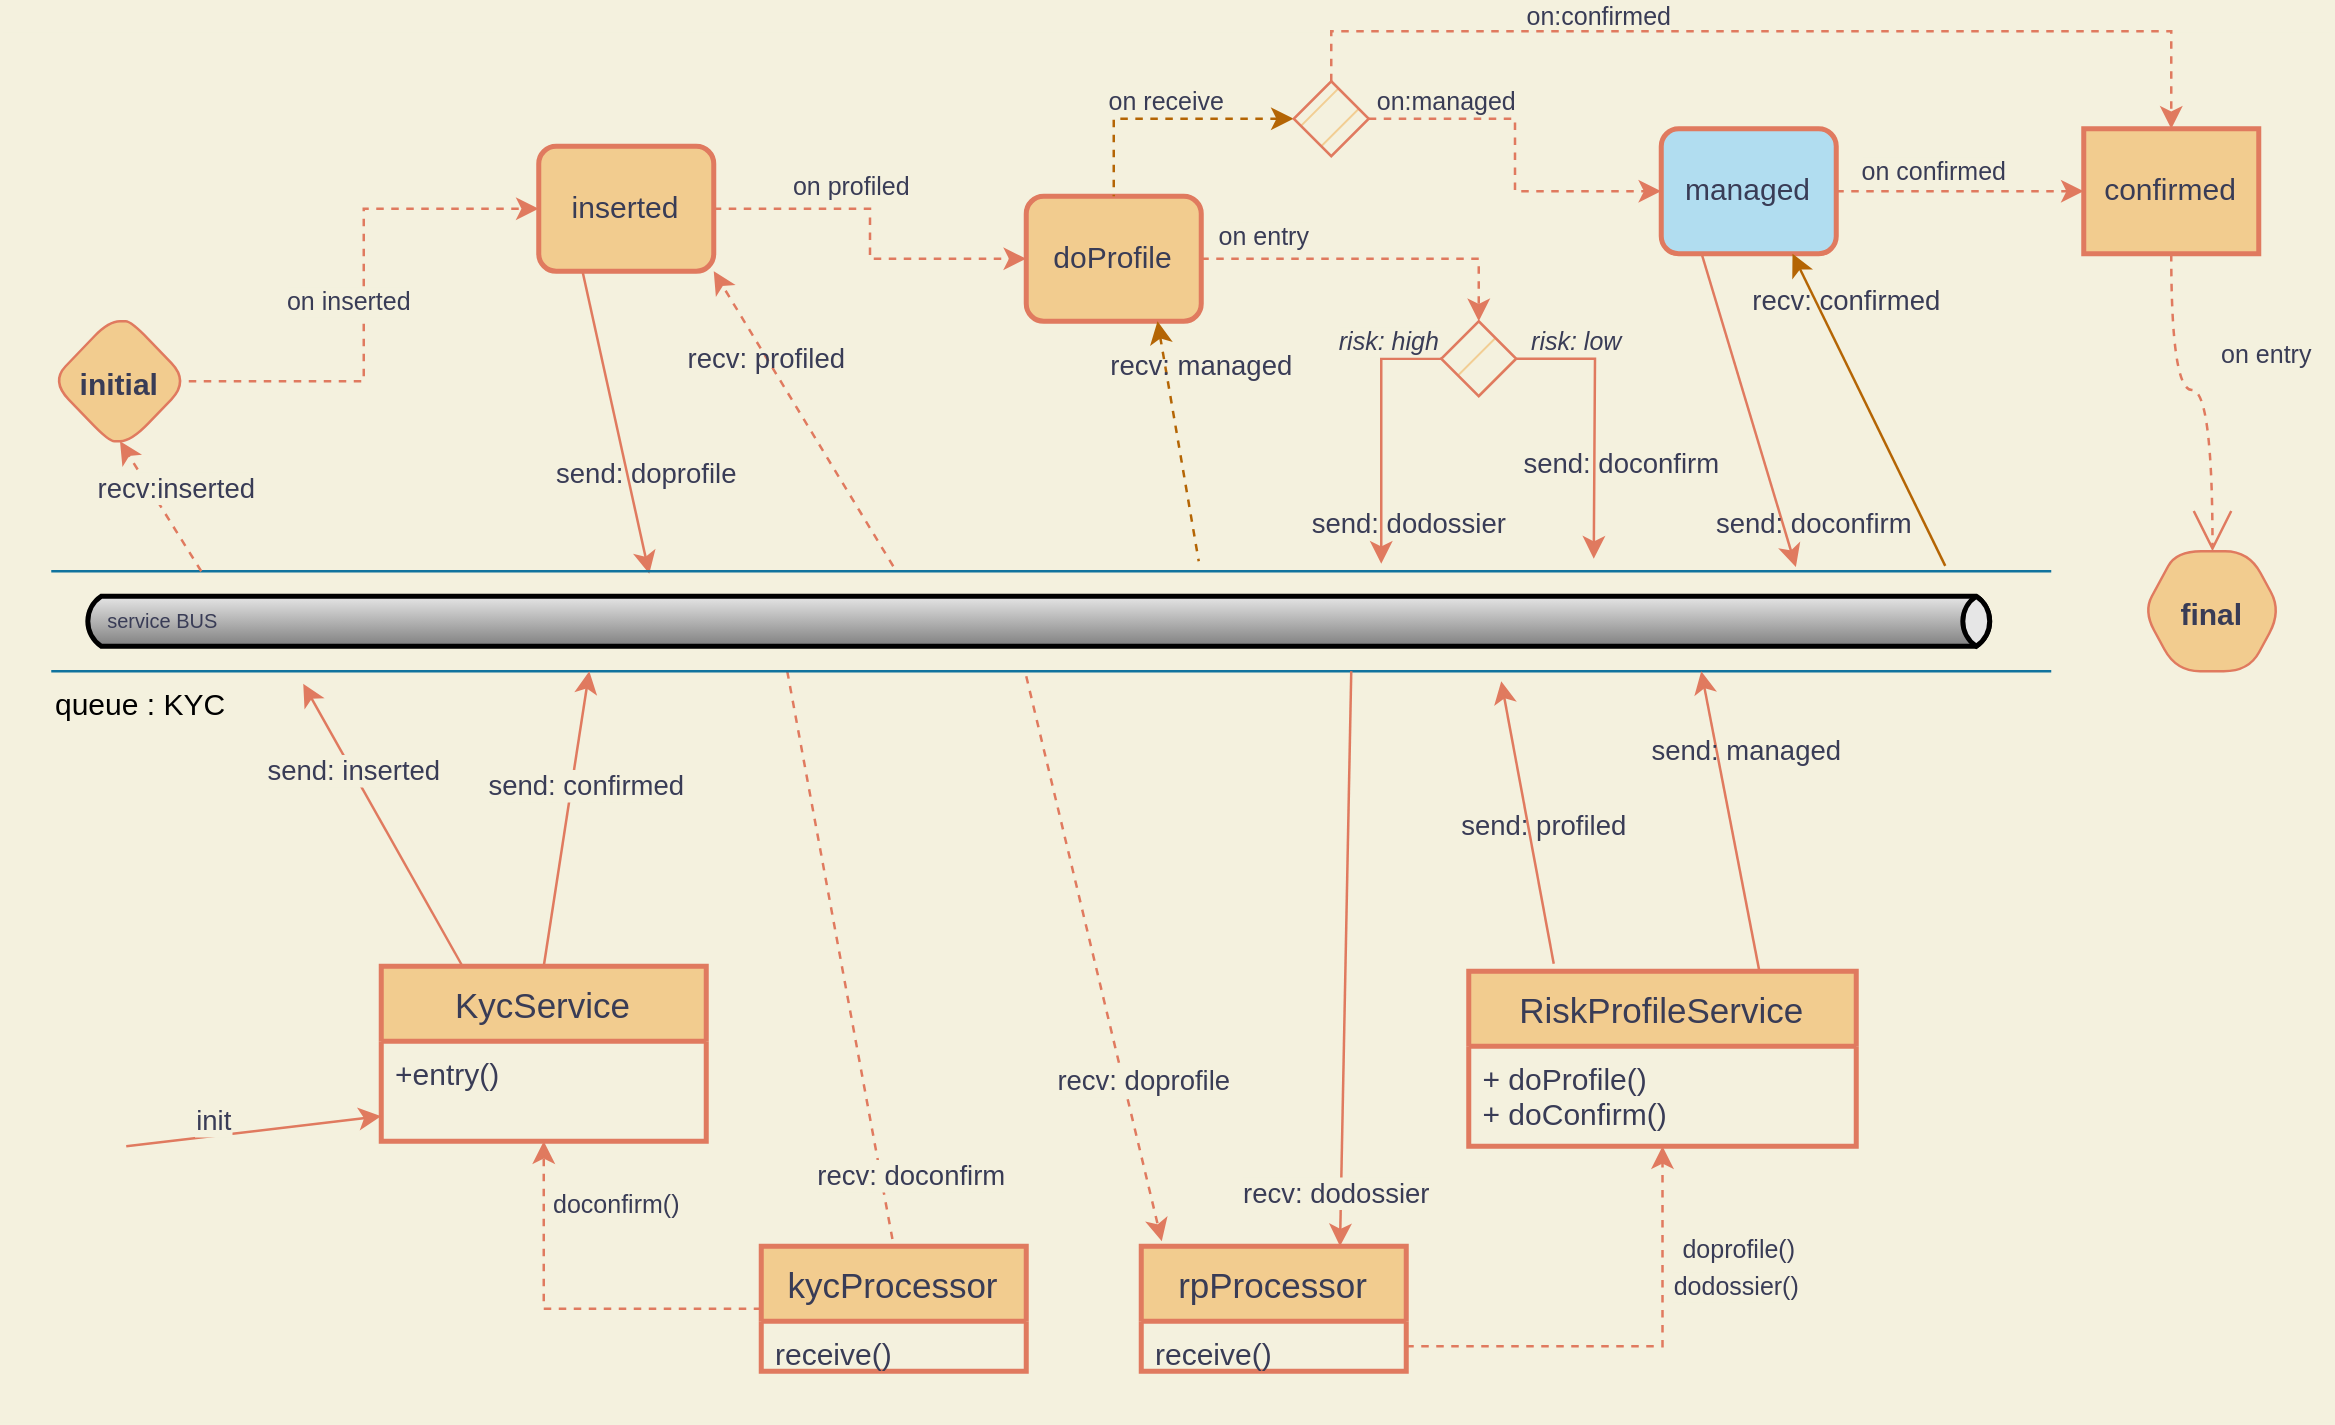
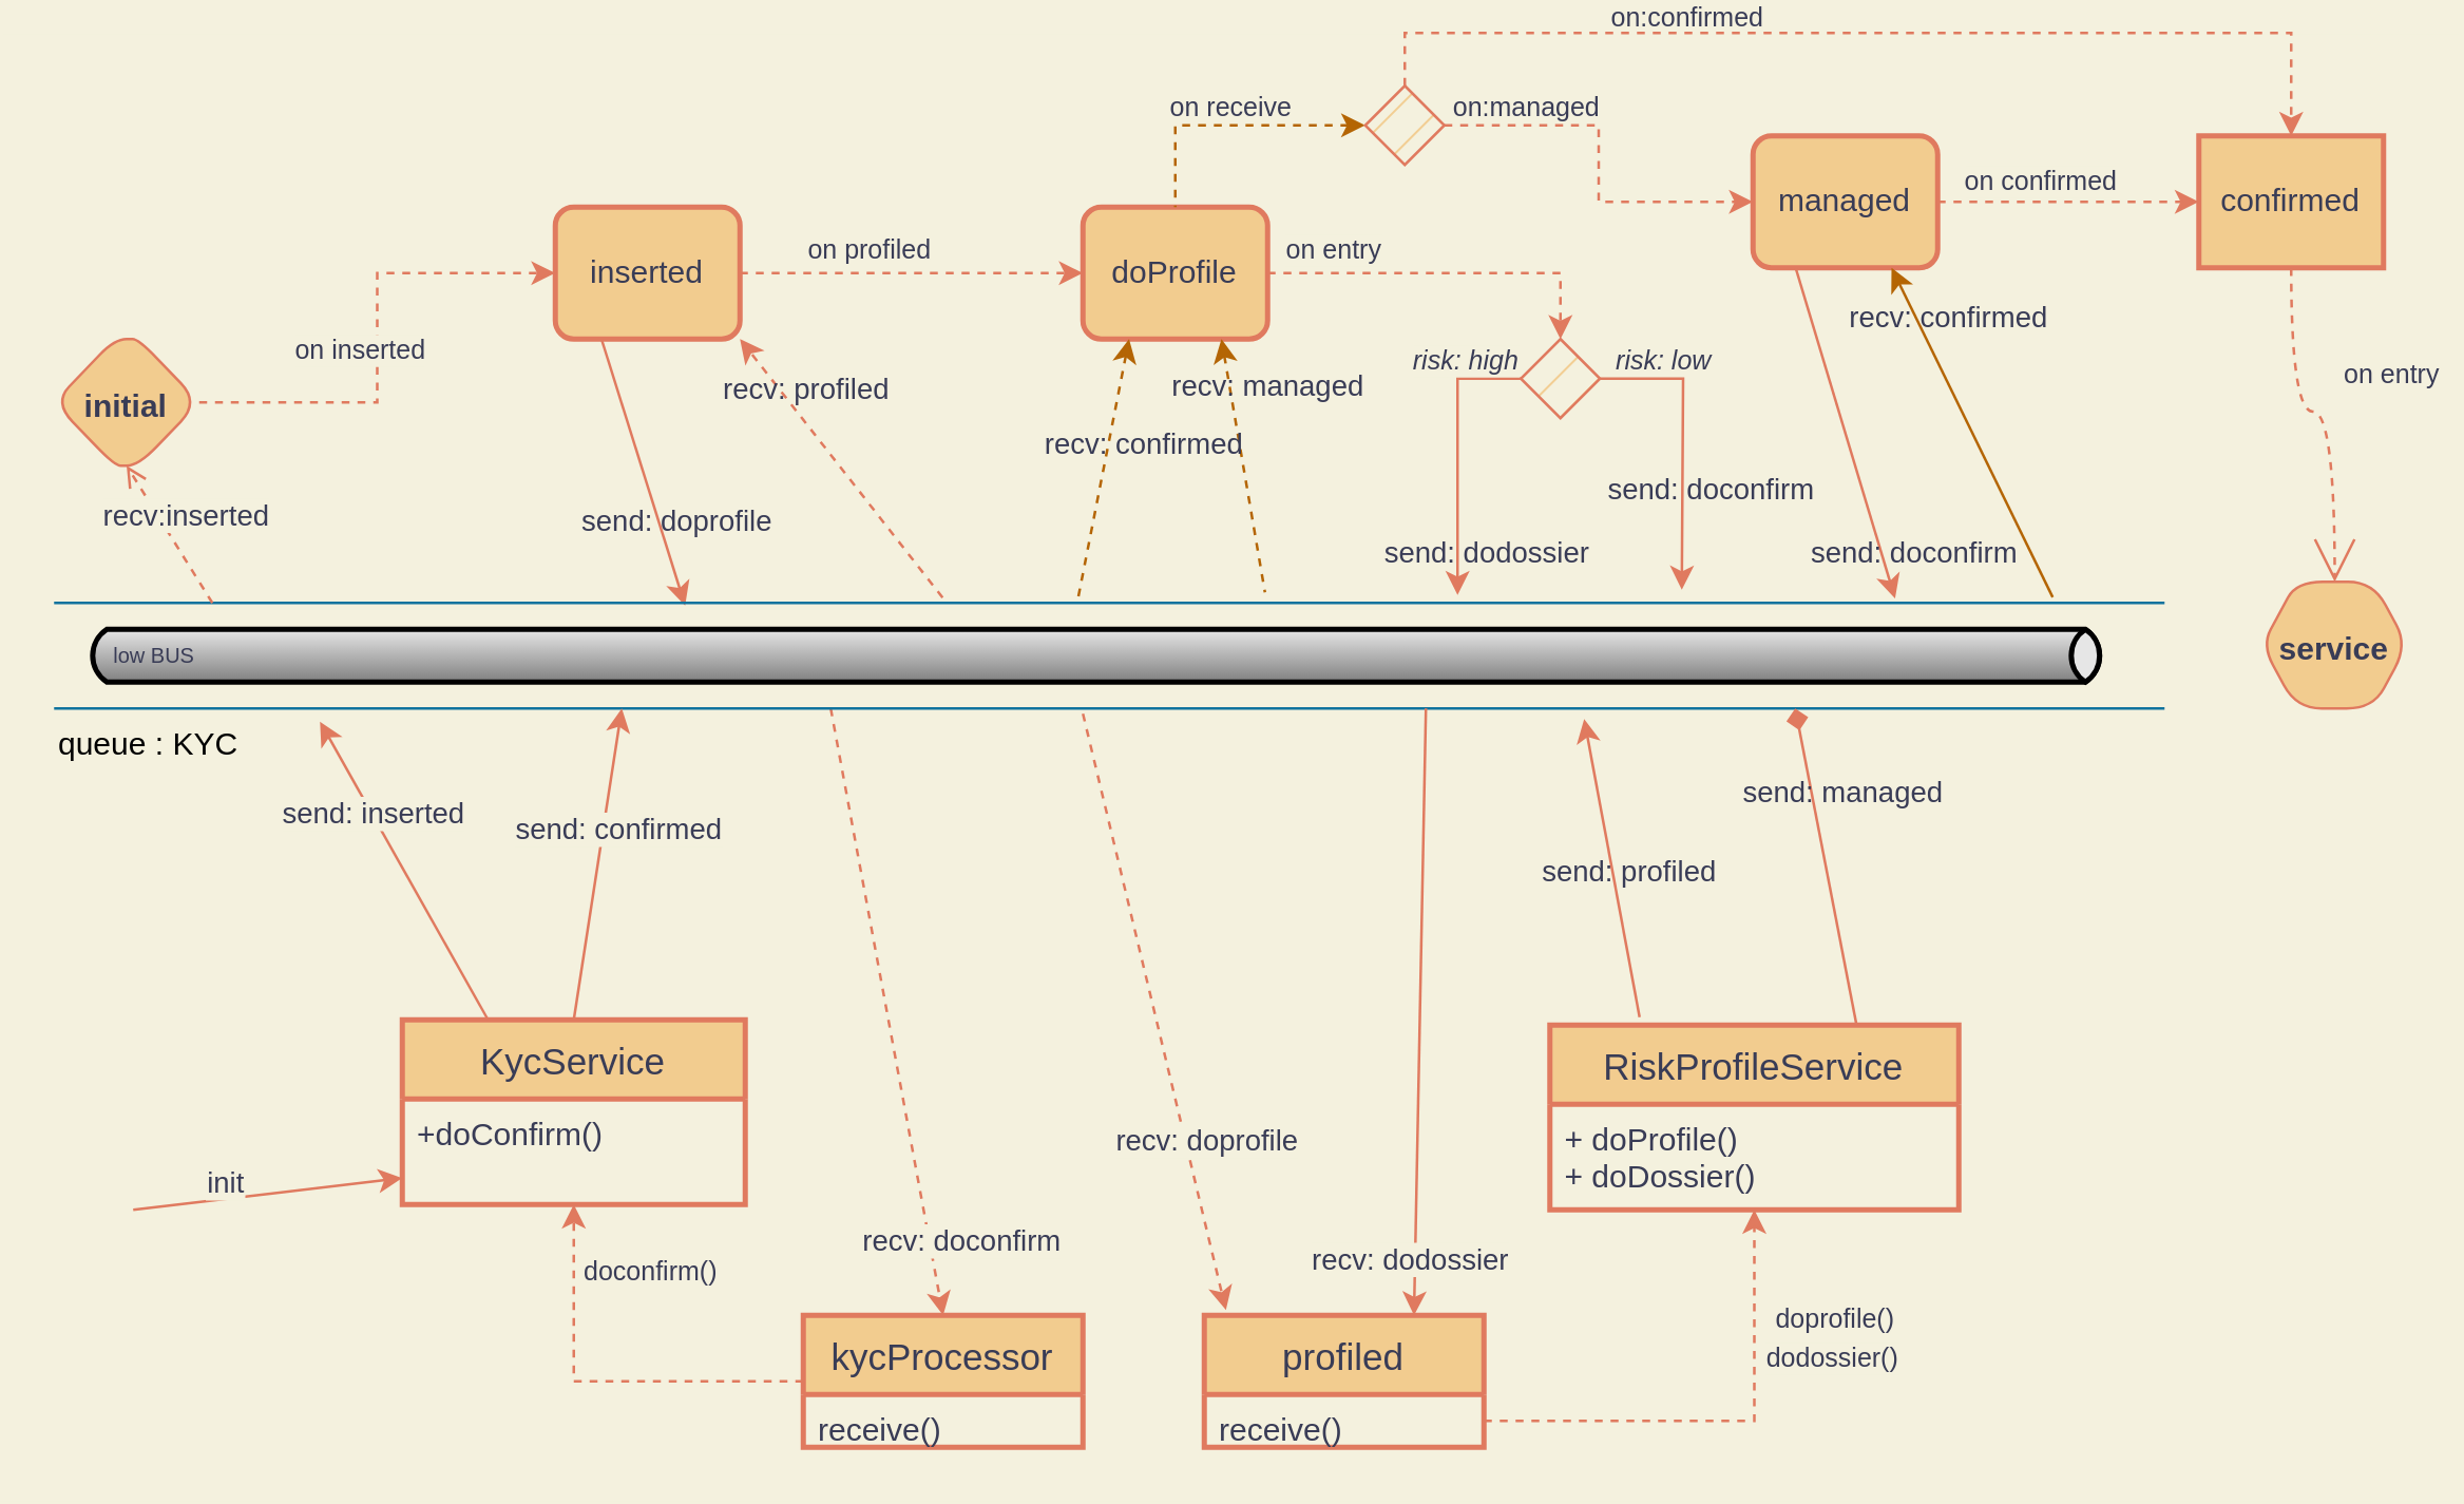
- <mxCell id="16" value="managed" style="rounded=1;whiteSpace=wrap;html=1;absoluteArcSize=1;arcSize=14;strokeWidth=2;fillColor=#b1ddf0;strokeColor=#E07A5F;fontColor=#393C56;" vertex="1" parent="1"><mxGeometry x="664" y="39" width="70" height="50" as="geometry" /></mxCell>
+ <mxCell id="16" value="managed" style="rounded=1;whiteSpace=wrap;html=1;absoluteArcSize=1;arcSize=14;strokeWidth=2;fillColor=#F2CC8F;strokeColor=#E07A5F;fontColor=#393C56;" vertex="1" parent="1"><mxGeometry x="664" y="39" width="70" height="50" as="geometry" /></mxCell>
- <mxCell id="8" value="inserted" style="rounded=1;whiteSpace=wrap;html=1;absoluteArcSize=1;arcSize=14;strokeWidth=2;fillColor=#F2CC8F;strokeColor=#E07A5F;fontColor=#393C56;" vertex="1" parent="1"><mxGeometry x="215" y="46" width="70" height="50" as="geometry" /></mxCell>
+ <mxCell id="8" value="inserted" style="rounded=1;whiteSpace=wrap;html=1;absoluteArcSize=1;arcSize=14;strokeWidth=2;fillColor=#F2CC8F;strokeColor=#E07A5F;fontColor=#393C56;" vertex="1" parent="1"><mxGeometry x="210" y="66" width="70" height="50" as="geometry" /></mxCell>
+ <mxCell id="66" style="rounded=0;orthogonalLoop=1;jettySize=auto;html=1;dashed=1;strokeColor=#b46504;fontSize=10;fontColor=#393C56;endArrow=none;fillColor=#fad7ac;endFill=0;entryX=0.485;entryY=-0.025;entryDx=0;entryDy=0;entryPerimeter=0;startArrow=classic;startFill=1;exitX=0.25;exitY=1;exitDx=0;exitDy=0;" edge="1" parent="1" source="11" target="29"><mxGeometry relative="1" as="geometry"><mxPoint x="504.4" y="223" as="targetPoint" /><mxPoint x="369" y="135" as="sourcePoint" /></mxGeometry></mxCell>
+ <mxCell id="67" value="recv: confirmed" style="edgeLabel;html=1;align=center;verticalAlign=middle;resizable=0;points=[];fontSize=11;fontColor=#393C56;labelBackgroundColor=none;" vertex="1" connectable="0" parent="66"><mxGeometry x="0.382" y="-10" relative="1" as="geometry"><mxPoint x="28" y="-27" as="offset" /></mxGeometry></mxCell>
- <mxCell id="42" value="" style="endArrow=classic;html=1;rounded=0;exitX=0.075;exitY=0;exitDx=0;exitDy=0;exitPerimeter=0;entryX=0.5;entryY=1;entryDx=0;entryDy=0;dashed=1;strokeColor=#E07A5F;labelBackgroundColor=#F4F1DE;fontColor=#393C56;" edge="1" parent="1" source="29" target="62"><mxGeometry width="50" height="50" relative="1" as="geometry"><mxPoint x="480" y="406" as="sourcePoint" /><mxPoint x="71.5" y="116" as="targetPoint" /></mxGeometry></mxCell>
+ <mxCell id="42" value="" style="endArrow=open;html=1;rounded=0;exitX=0.075;exitY=0;exitDx=0;exitDy=0;exitPerimeter=0;entryX=0.5;entryY=1;entryDx=0;entryDy=0;dashed=1;strokeColor=#E07A5F;labelBackgroundColor=#F4F1DE;fontColor=#393C56;" edge="1" parent="1" source="29" target="62"><mxGeometry width="50" height="50" relative="1" as="geometry"><mxPoint x="480" y="406" as="sourcePoint" /><mxPoint x="71.5" y="116" as="targetPoint" /></mxGeometry></mxCell>
- <mxCell id="63" value="&lt;font size=&quot;1&quot; style=&quot;&quot;&gt;&lt;b style=&quot;font-size: 12px;&quot;&gt;final&lt;/b&gt;&lt;/font&gt;" style="shape=hexagon;perimeter=hexagonPerimeter2;whiteSpace=wrap;html=1;fixedSize=1;rounded=1;shadow=0;glass=0;sketch=0;strokeColor=#E07A5F;fontSize=16;fontColor=#393C56;fillColor=#F2CC8F;gradientColor=none;size=13;" vertex="1" parent="1"><mxGeometry x="857" y="208" width="55" height="48" as="geometry" /></mxCell>
+ <mxCell id="63" value="&lt;font size=&quot;1&quot; style=&quot;&quot;&gt;&lt;b style=&quot;font-size: 12px;&quot;&gt;service&lt;/b&gt;&lt;/font&gt;" style="shape=hexagon;perimeter=hexagonPerimeter2;whiteSpace=wrap;html=1;fixedSize=1;rounded=1;shadow=0;glass=0;sketch=0;strokeColor=#E07A5F;fontSize=16;fontColor=#393C56;fillColor=#F2CC8F;gradientColor=none;size=13;" vertex="1" parent="1"><mxGeometry x="857" y="208" width="55" height="48" as="geometry" /></mxCell>
- <mxCell id="61" value="&amp;nbsp; &amp;nbsp; service BUS" style="strokeWidth=2;strokeColor=#000000;dashed=0;align=left;html=1;fontSize=8;shape=mxgraph.eip.messageChannel;rounded=1;shadow=0;glass=0;sketch=0;fontColor=#393C56;fillColor=#F2CC8F;gradientColor=none;" vertex="1" parent="1"><mxGeometry x="32" y="226" width="766" height="20" as="geometry" /></mxCell>
+ <mxCell id="61" value="&amp;nbsp; &amp;nbsp; low BUS" style="strokeWidth=2;strokeColor=#000000;dashed=0;align=left;html=1;fontSize=8;shape=mxgraph.eip.messageChannel;rounded=1;shadow=0;glass=0;sketch=0;fontColor=#393C56;fillColor=#F2CC8F;gradientColor=none;" vertex="1" parent="1"><mxGeometry x="32" y="226" width="766" height="20" as="geometry" /></mxCell>
- <mxCell id="59" style="rounded=0;orthogonalLoop=1;jettySize=auto;html=1;entryX=0.825;entryY=1;entryDx=0;entryDy=0;entryPerimeter=0;strokeColor=#E07A5F;labelBackgroundColor=#F4F1DE;fontColor=#393C56;exitX=0.75;exitY=0;exitDx=0;exitDy=0;" edge="1" parent="1" source="36" target="29"><mxGeometry relative="1" as="geometry"><mxPoint x="670" y="376" as="sourcePoint" /><mxPoint x="610" y="270" as="targetPoint" /></mxGeometry></mxCell>
+ <mxCell id="59" style="rounded=0;orthogonalLoop=1;jettySize=auto;html=1;entryX=0.825;entryY=1;entryDx=0;entryDy=0;entryPerimeter=0;strokeColor=#E07A5F;labelBackgroundColor=#F4F1DE;fontColor=#393C56;exitX=0.75;exitY=0;exitDx=0;exitDy=0;endArrow=diamond;" edge="1" parent="1" source="36" target="29"><mxGeometry relative="1" as="geometry"><mxPoint x="670" y="376" as="sourcePoint" /><mxPoint x="610" y="270" as="targetPoint" /></mxGeometry></mxCell>
- <mxCell id="33" value="+entry()" style="align=left;strokeColor=none;fillColor=none;spacingLeft=4;fontSize=12;verticalAlign=top;resizable=0;rotatable=0;part=1;rounded=0;fontColor=#393C56;" vertex="1" parent="32"><mxGeometry y="30" width="130" height="40" as="geometry" /></mxCell>
+ <mxCell id="33" value="+doConfirm()" style="align=left;strokeColor=none;fillColor=none;spacingLeft=4;fontSize=12;verticalAlign=top;resizable=0;rotatable=0;part=1;rounded=0;fontColor=#393C56;" vertex="1" parent="32"><mxGeometry y="30" width="130" height="40" as="geometry" /></mxCell>
- <mxCell id="37" value="+ doProfile()&#10;+ doConfirm()" style="align=left;strokeColor=none;fillColor=none;spacingLeft=4;fontSize=12;verticalAlign=top;resizable=0;rotatable=0;part=1;rounded=0;fontColor=#393C56;" vertex="1" parent="36"><mxGeometry y="30" width="155" height="40" as="geometry" /></mxCell>
+ <mxCell id="37" value="+ doProfile()&#10;+ doDossier()" style="align=left;strokeColor=none;fillColor=none;spacingLeft=4;fontSize=12;verticalAlign=top;resizable=0;rotatable=0;part=1;rounded=0;fontColor=#393C56;" vertex="1" parent="36"><mxGeometry y="30" width="155" height="40" as="geometry" /></mxCell>
- <mxCell id="27" style="rounded=0;orthogonalLoop=1;jettySize=auto;html=1;exitX=0.368;exitY=1;exitDx=0;exitDy=0;exitPerimeter=0;entryX=0.5;entryY=0;entryDx=0;entryDy=0;dashed=1;strokeColor=#E07A5F;labelBackgroundColor=#F4F1DE;fontColor=#393C56;endArrow=none;" edge="1" parent="1" source="29" target="55"><mxGeometry relative="1" as="geometry" /></mxCell>
+ <mxCell id="27" style="rounded=0;orthogonalLoop=1;jettySize=auto;html=1;exitX=0.368;exitY=1;exitDx=0;exitDy=0;exitPerimeter=0;entryX=0.5;entryY=0;entryDx=0;entryDy=0;dashed=1;strokeColor=#E07A5F;labelBackgroundColor=#F4F1DE;fontColor=#393C56;" edge="1" parent="1" source="29" target="55"><mxGeometry relative="1" as="geometry" /></mxCell>
- <mxCell id="44" value="rpProcessor" style="swimlane;childLayout=stackLayout;horizontal=1;startSize=30;horizontalStack=0;rounded=0;fontSize=14;fontStyle=0;strokeWidth=2;resizeParent=0;resizeLast=1;shadow=0;dashed=0;align=center;fillColor=#F2CC8F;strokeColor=#E07A5F;fontColor=#393C56;" vertex="1" parent="1"><mxGeometry x="456" y="486" width="106" height="50" as="geometry" /></mxCell>
+ <mxCell id="44" value="profiled" style="swimlane;childLayout=stackLayout;horizontal=1;startSize=30;horizontalStack=0;rounded=0;fontSize=14;fontStyle=0;strokeWidth=2;resizeParent=0;resizeLast=1;shadow=0;dashed=0;align=center;fillColor=#F2CC8F;strokeColor=#E07A5F;fontColor=#393C56;" vertex="1" parent="1"><mxGeometry x="456" y="486" width="106" height="50" as="geometry" /></mxCell>
